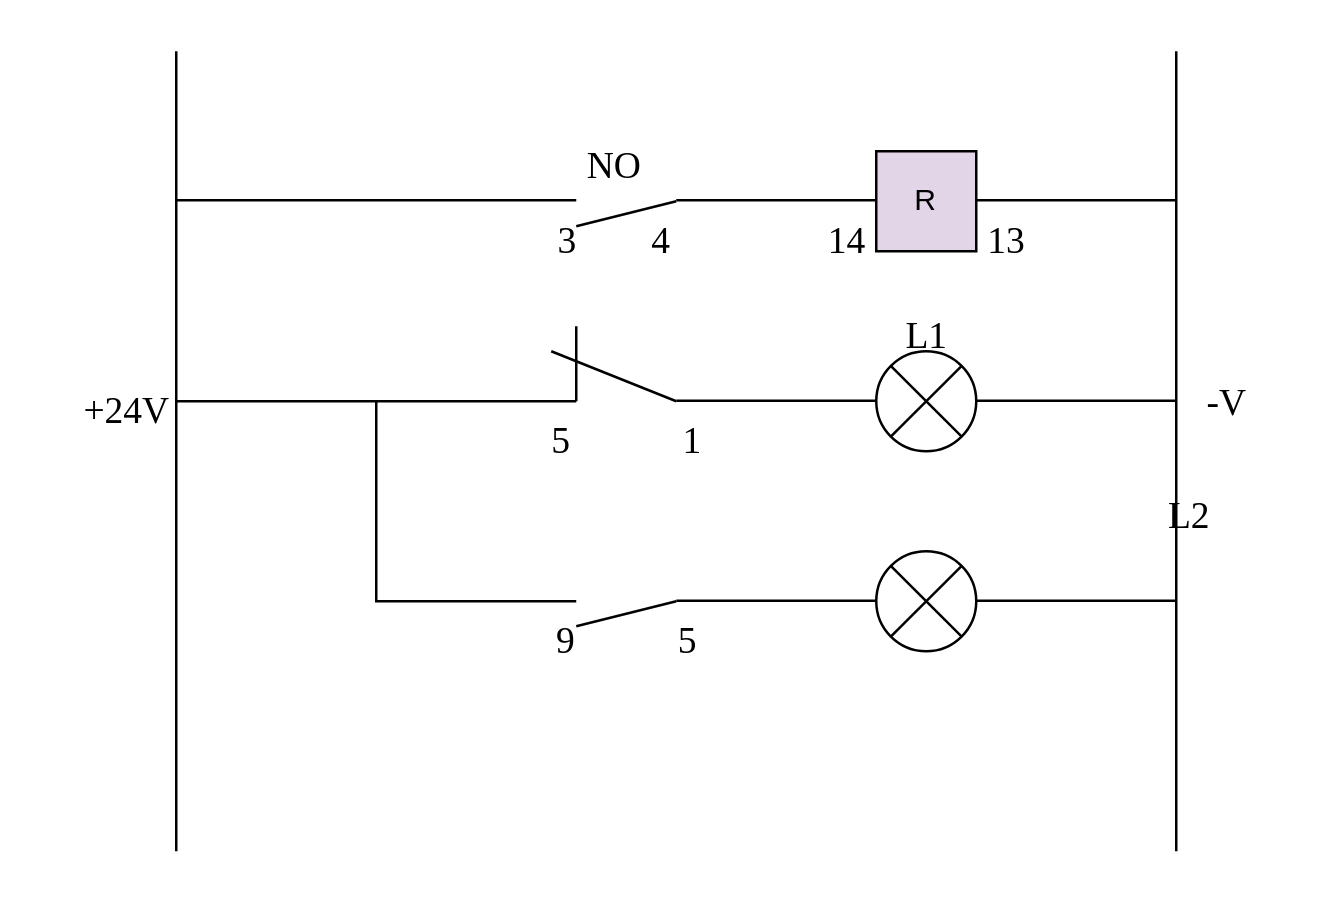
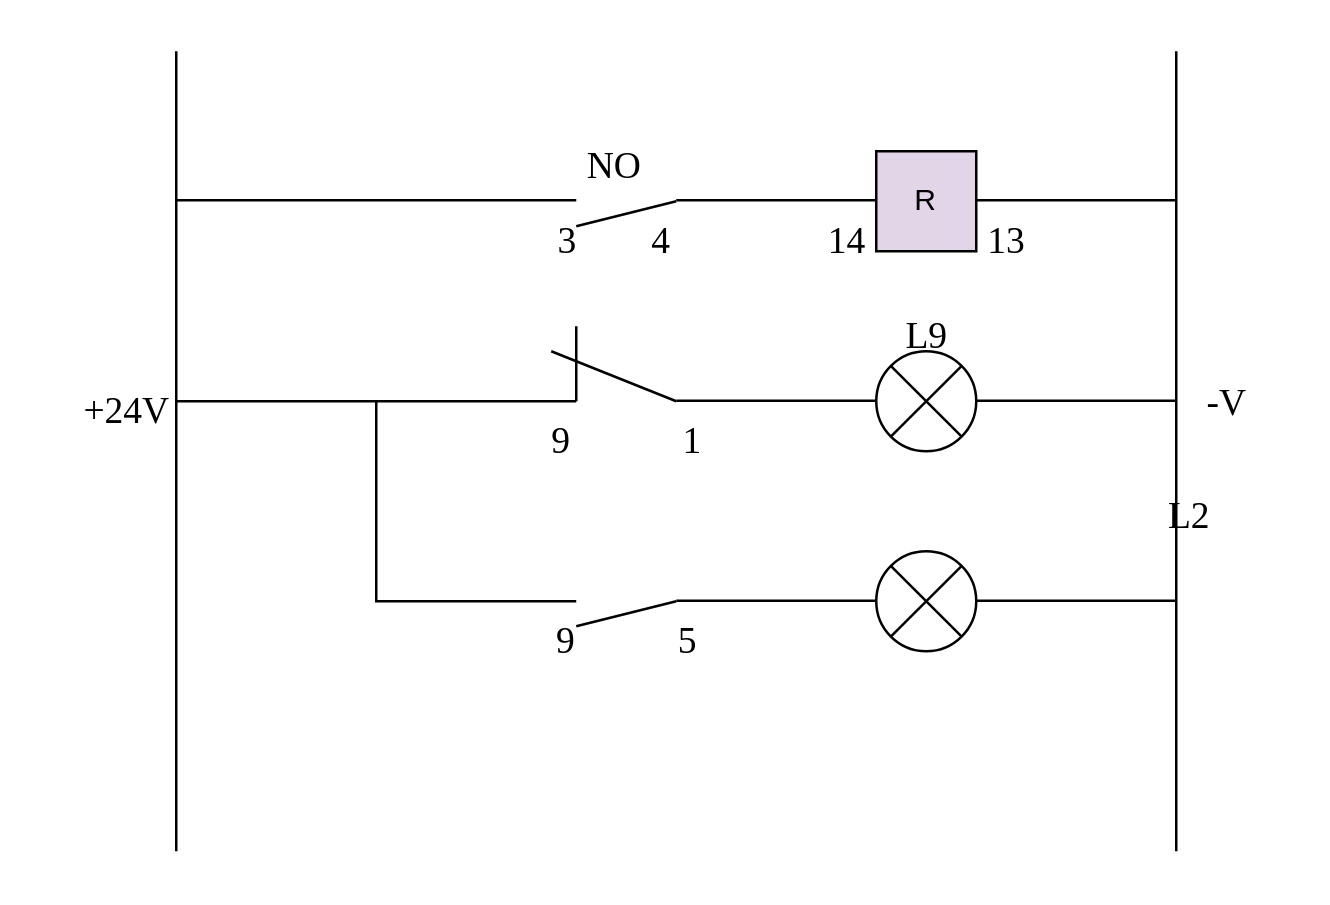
- <mxCell id="17" value="&lt;font style=&quot;font-size: 15px;&quot; face=&quot;Times New Roman&quot;&gt;L1&lt;/font&gt;" style="text;html=1;align=center;verticalAlign=middle;resizable=0;points=[];autosize=1;strokeColor=none;fillColor=none;" vertex="1" parent="1"><mxGeometry x="350" y="118" width="40" height="30" as="geometry" /></mxCell>
+ <mxCell id="17" value="&lt;font style=&quot;font-size: 15px;&quot; face=&quot;Times New Roman&quot;&gt;L9&lt;/font&gt;" style="text;html=1;align=center;verticalAlign=middle;resizable=0;points=[];autosize=1;strokeColor=none;fillColor=none;" vertex="1" parent="1"><mxGeometry x="350" y="118" width="40" height="30" as="geometry" /></mxCell>
- <mxCell id="23" value="&lt;font face=&quot;Times New Roman&quot;&gt;&lt;span style=&quot;font-size: 15px;&quot;&gt;5&amp;nbsp; &amp;nbsp; &amp;nbsp; &amp;nbsp; &amp;nbsp; &amp;nbsp; 1&lt;/span&gt;&lt;/font&gt;" style="text;html=1;align=center;verticalAlign=middle;resizable=0;points=[];autosize=1;strokeColor=none;fillColor=none;" vertex="1" parent="1"><mxGeometry x="210" y="160" width="80" height="30" as="geometry" /></mxCell>
+ <mxCell id="23" value="&lt;font face=&quot;Times New Roman&quot;&gt;&lt;span style=&quot;font-size: 15px;&quot;&gt;9&amp;nbsp; &amp;nbsp; &amp;nbsp; &amp;nbsp; &amp;nbsp; &amp;nbsp; 1&lt;/span&gt;&lt;/font&gt;" style="text;html=1;align=center;verticalAlign=middle;resizable=0;points=[];autosize=1;strokeColor=none;fillColor=none;" vertex="1" parent="1"><mxGeometry x="210" y="160" width="80" height="30" as="geometry" /></mxCell>
